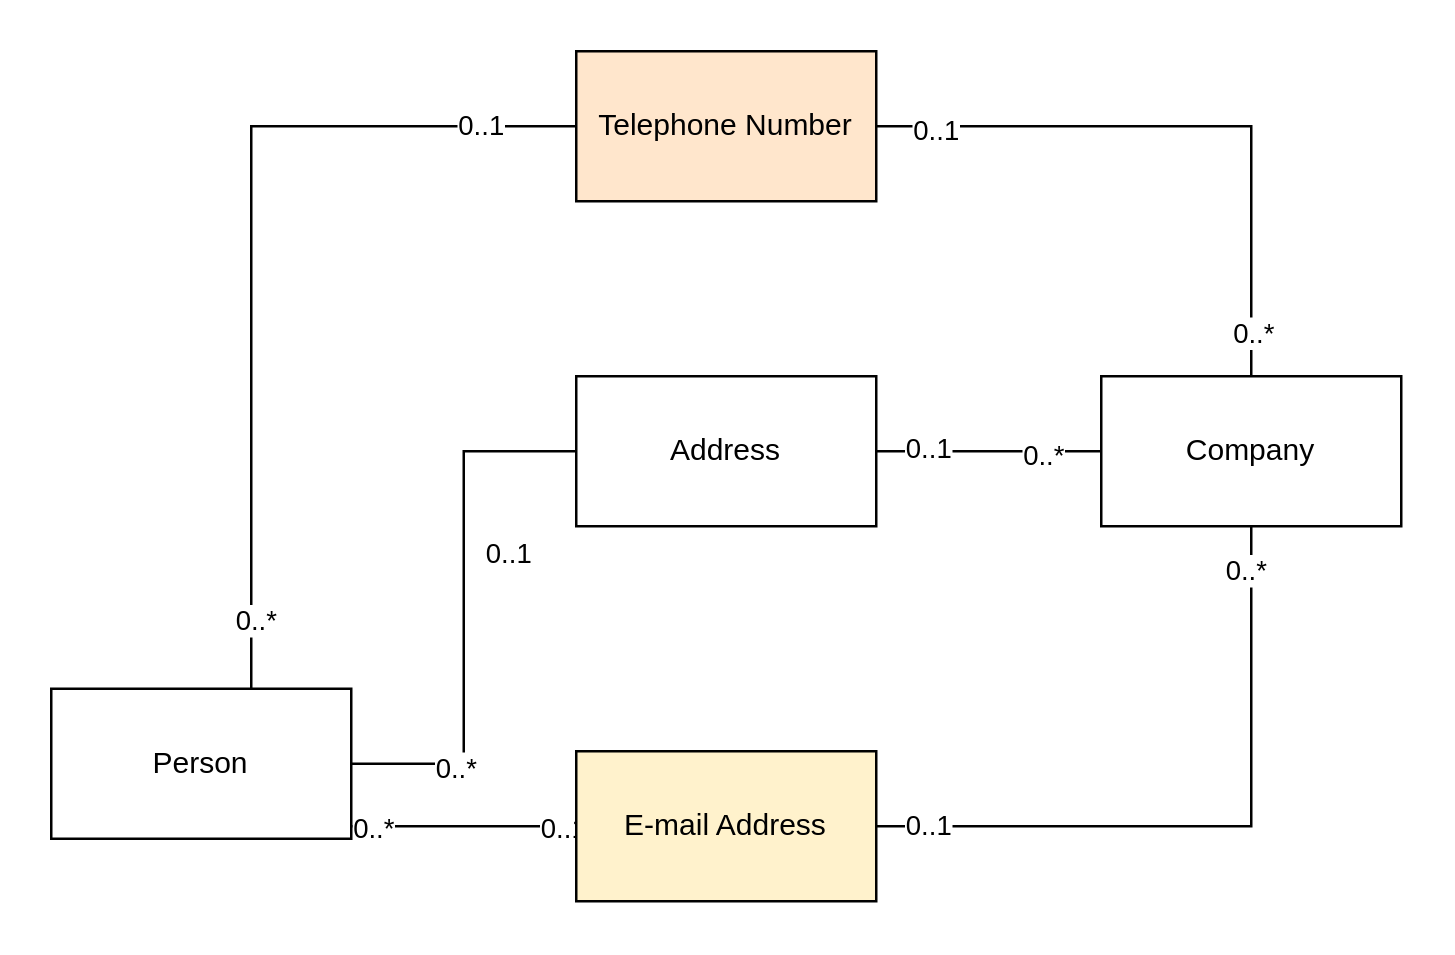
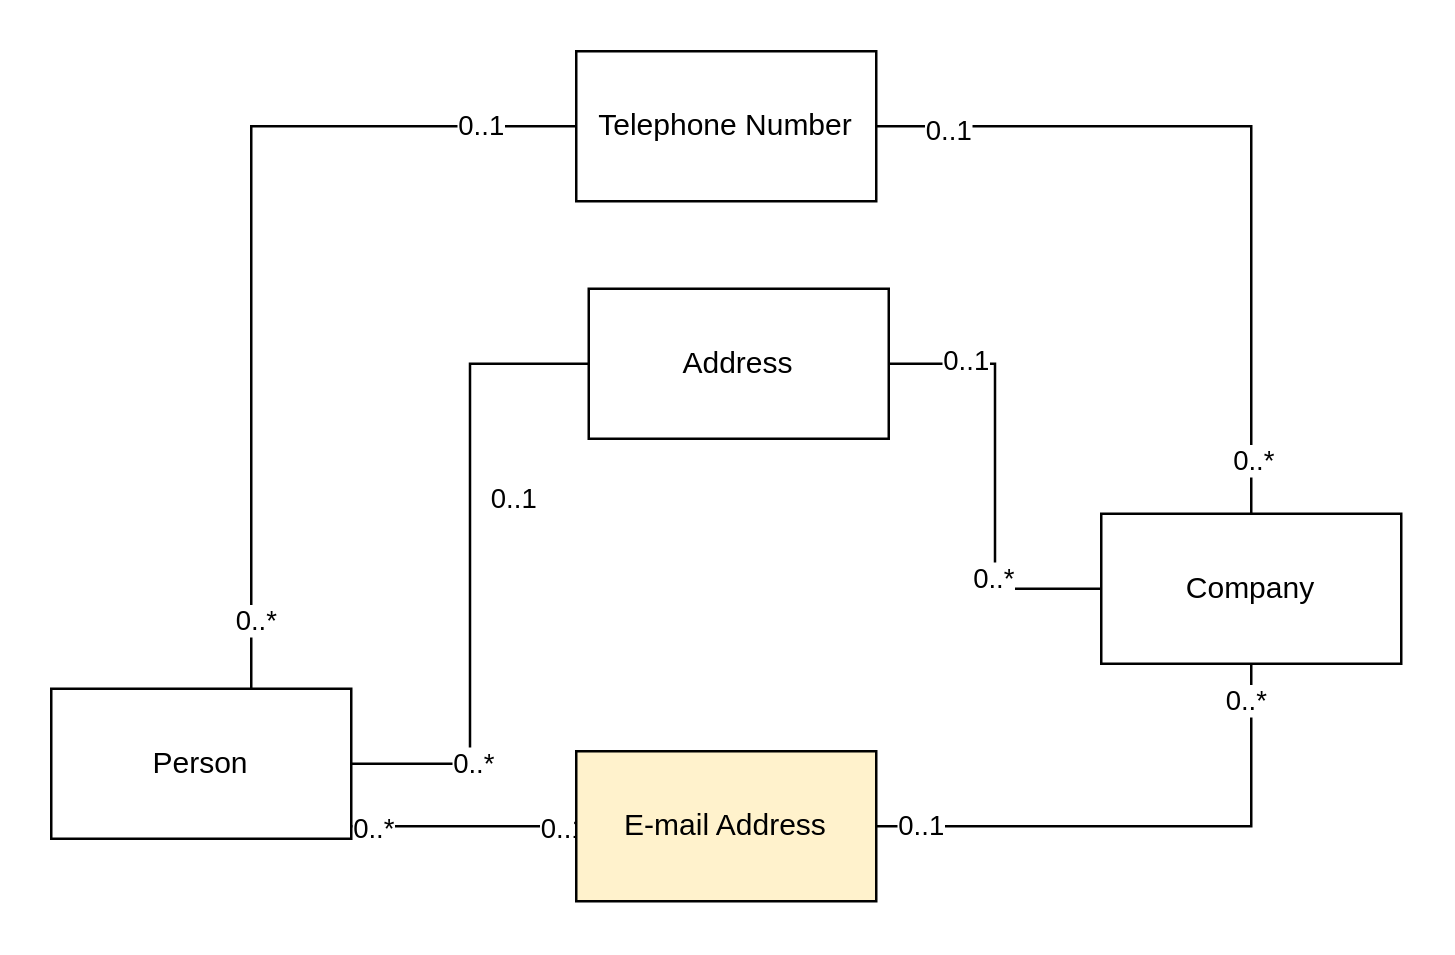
- <mxCell id="15" value="Telephone Number" style="rounded=0;whiteSpace=wrap;html=1;fillColor=#ffe6cc;" vertex="1" parent="1"><mxGeometry x="230" y="20" width="120" height="60" as="geometry" /></mxCell>
+ <mxCell id="15" value="Telephone Number" style="rounded=0;whiteSpace=wrap;html=1;" vertex="1" parent="1"><mxGeometry x="230" y="20" width="120" height="60" as="geometry" /></mxCell>
- <mxCell id="19" value="Address" style="rounded=0;whiteSpace=wrap;html=1;" vertex="1" parent="1"><mxGeometry x="230" y="150" width="120" height="60" as="geometry" /></mxCell>
+ <mxCell id="19" value="Address" style="rounded=0;whiteSpace=wrap;html=1;" vertex="1" parent="1"><mxGeometry x="235" y="115" width="120" height="60" as="geometry" /></mxCell>
- <mxCell id="20" value="Company" style="rounded=0;whiteSpace=wrap;html=1;" vertex="1" parent="1"><mxGeometry x="440" y="150" width="120" height="60" as="geometry" /></mxCell>
+ <mxCell id="20" value="Company" style="rounded=0;whiteSpace=wrap;html=1;" vertex="1" parent="1"><mxGeometry x="440" y="205" width="120" height="60" as="geometry" /></mxCell>
